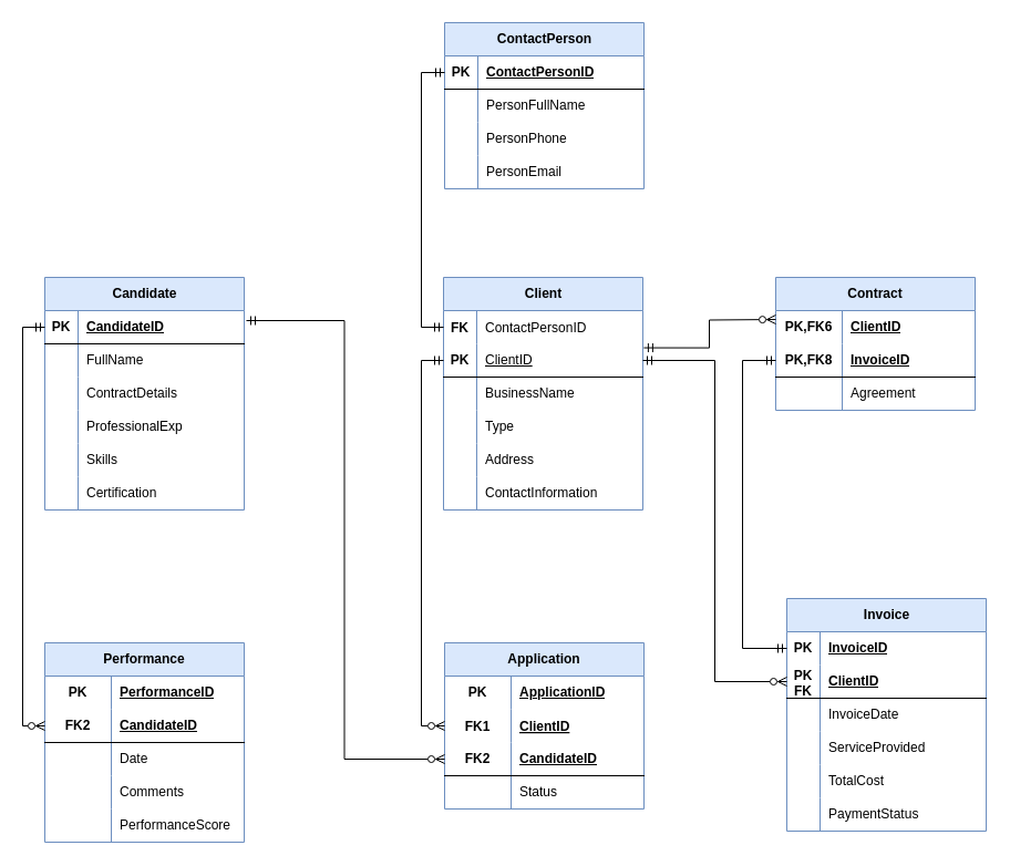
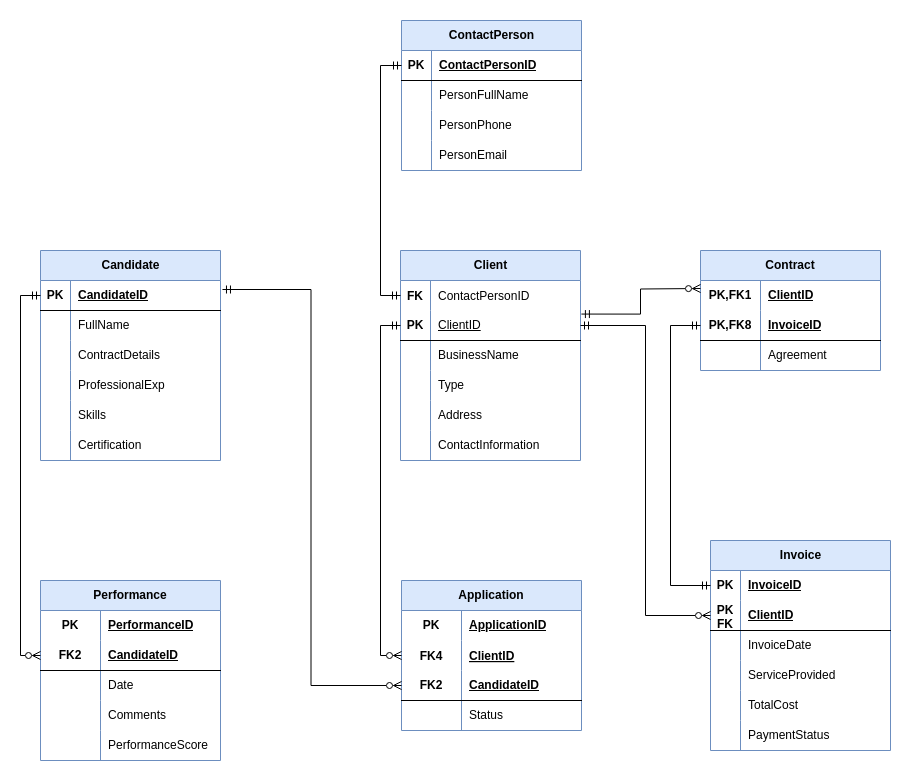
- <mxCell id="61" value="PK,FK6" style="shape=partialRectangle;connectable=0;fillColor=none;top=0;left=0;bottom=0;right=0;fontStyle=1;overflow=hidden;html=1;whiteSpace=wrap;" parent="60" vertex="1"><mxGeometry width="60" height="30" as="geometry"><mxRectangle width="60" height="30" as="alternateBounds" /></mxGeometry></mxCell>
+ <mxCell id="61" value="PK,FK1" style="shape=partialRectangle;connectable=0;fillColor=none;top=0;left=0;bottom=0;right=0;fontStyle=1;overflow=hidden;html=1;whiteSpace=wrap;" parent="60" vertex="1"><mxGeometry width="60" height="30" as="geometry"><mxRectangle width="60" height="30" as="alternateBounds" /></mxGeometry></mxCell>
- <mxCell id="74" value="FK1" style="shape=partialRectangle;connectable=0;fillColor=none;top=0;left=0;bottom=0;right=0;editable=1;overflow=hidden;fontStyle=1" parent="73" vertex="1"><mxGeometry width="60" height="30" as="geometry"><mxRectangle width="60" height="30" as="alternateBounds" /></mxGeometry></mxCell>
+ <mxCell id="74" value="FK4" style="shape=partialRectangle;connectable=0;fillColor=none;top=0;left=0;bottom=0;right=0;editable=1;overflow=hidden;fontStyle=1" parent="73" vertex="1"><mxGeometry width="60" height="30" as="geometry"><mxRectangle width="60" height="30" as="alternateBounds" /></mxGeometry></mxCell>
